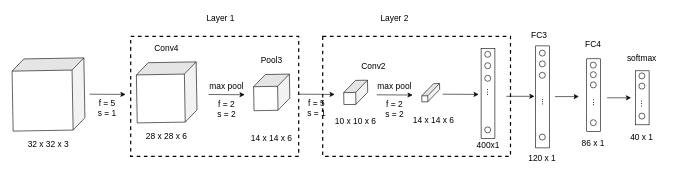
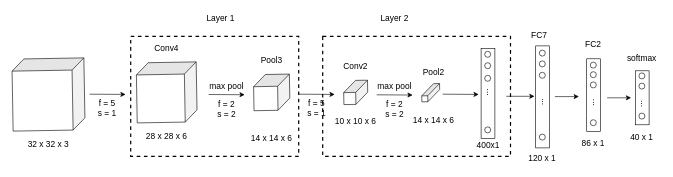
- <mxCell id="41" value="FC3" style="text;html=1;strokeColor=none;fillColor=none;align=center;verticalAlign=middle;whiteSpace=wrap;rounded=0;fontSize=14;" vertex="1" parent="40"><mxGeometry x="5" width="40" height="20" as="geometry" /></mxCell>
+ <mxCell id="41" value="FC7" style="text;html=1;strokeColor=none;fillColor=none;align=center;verticalAlign=middle;whiteSpace=wrap;rounded=0;fontSize=14;" vertex="1" parent="40"><mxGeometry x="5" width="40" height="20" as="geometry" /></mxCell>
- <mxCell id="49" value="FC4" style="text;html=1;strokeColor=none;fillColor=none;align=center;verticalAlign=middle;whiteSpace=wrap;rounded=0;fontSize=14;" vertex="1" parent="40"><mxGeometry x="95" y="15.5" width="40" height="20" as="geometry" /></mxCell>
+ <mxCell id="49" value="FC2" style="text;html=1;strokeColor=none;fillColor=none;align=center;verticalAlign=middle;whiteSpace=wrap;rounded=0;fontSize=14;" vertex="1" parent="40"><mxGeometry x="95" y="15.5" width="40" height="20" as="geometry" /></mxCell>
- <mxCell id="22" value="Conv2" style="text;html=1;strokeColor=none;fillColor=none;align=center;verticalAlign=middle;whiteSpace=wrap;rounded=0;fontSize=14;" vertex="1" parent="1"><mxGeometry x="577" y="100" width="90" height="20" as="geometry" /></mxCell>
+ <mxCell id="22" value="Conv2" style="text;html=1;strokeColor=none;fillColor=none;align=center;verticalAlign=middle;whiteSpace=wrap;rounded=0;fontSize=14;" vertex="1" parent="1"><mxGeometry x="547" y="100" width="90" height="20" as="geometry" /></mxCell>
+ <mxCell id="29" value="Pool2" style="text;html=1;strokeColor=none;fillColor=none;align=center;verticalAlign=middle;whiteSpace=wrap;rounded=0;fontSize=14;" vertex="1" parent="1"><mxGeometry x="677" y="110" width="90" height="20" as="geometry" /></mxCell>
